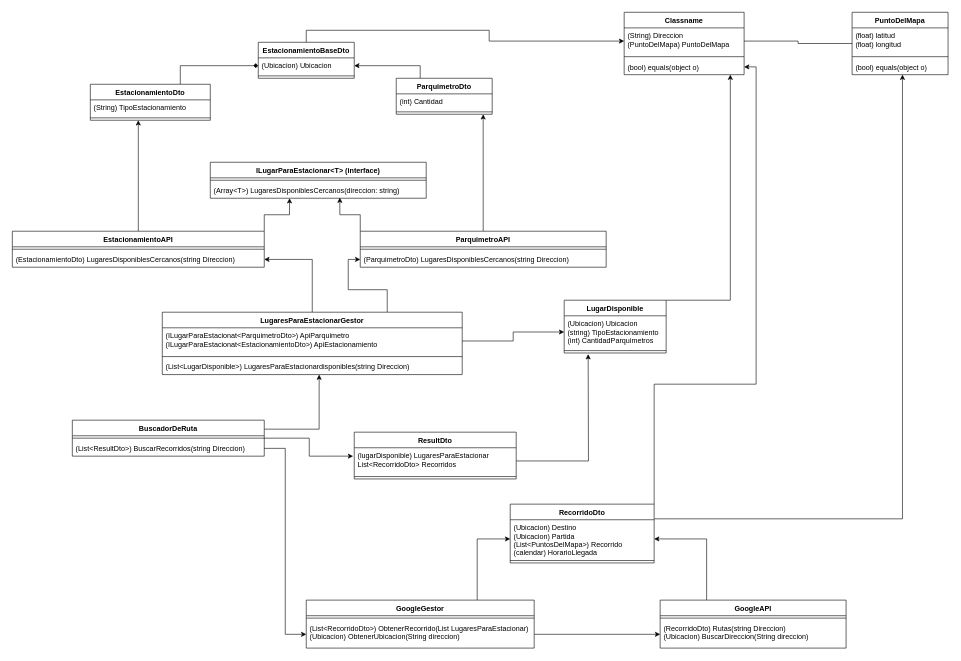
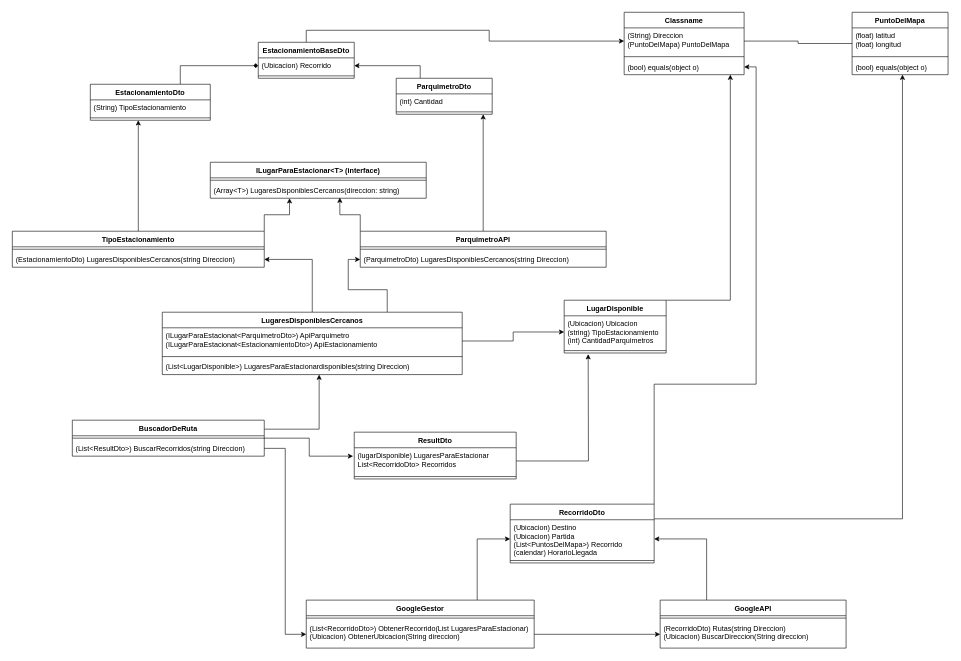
- <mxCell id="28" value="(Ubicacion) Ubicacion" style="text;strokeColor=none;fillColor=none;align=left;verticalAlign=top;spacingLeft=4;spacingRight=4;overflow=hidden;rotatable=0;points=[[0,0.5],[1,0.5]];portConstraint=eastwest;" parent="27" vertex="1"><mxGeometry y="26" width="160" height="26" as="geometry" /></mxCell>
+ <mxCell id="28" value="(Ubicacion) Recorrido" style="text;strokeColor=none;fillColor=none;align=left;verticalAlign=top;spacingLeft=4;spacingRight=4;overflow=hidden;rotatable=0;points=[[0,0.5],[1,0.5]];portConstraint=eastwest;" parent="27" vertex="1"><mxGeometry y="26" width="160" height="26" as="geometry" /></mxCell>
- <mxCell id="9" value="EstacionamientoAPI" style="swimlane;fontStyle=1;align=center;verticalAlign=top;childLayout=stackLayout;horizontal=1;startSize=26;horizontalStack=0;resizeParent=1;resizeParentMax=0;resizeLast=0;collapsible=1;marginBottom=0;" parent="1" vertex="1"><mxGeometry x="20" y="385" width="420" height="60" as="geometry" /></mxCell>
+ <mxCell id="9" value="TipoEstacionamiento" style="swimlane;fontStyle=1;align=center;verticalAlign=top;childLayout=stackLayout;horizontal=1;startSize=26;horizontalStack=0;resizeParent=1;resizeParentMax=0;resizeLast=0;collapsible=1;marginBottom=0;" parent="1" vertex="1"><mxGeometry x="20" y="385" width="420" height="60" as="geometry" /></mxCell>
- <mxCell id="49" value="LugaresParaEstacionarGestor" style="swimlane;fontStyle=1;align=center;verticalAlign=top;childLayout=stackLayout;horizontal=1;startSize=26;horizontalStack=0;resizeParent=1;resizeParentMax=0;resizeLast=0;collapsible=1;marginBottom=0;" parent="1" vertex="1"><mxGeometry x="270" y="520" width="500" height="104" as="geometry" /></mxCell>
+ <mxCell id="49" value="LugaresDisponiblesCercanos" style="swimlane;fontStyle=1;align=center;verticalAlign=top;childLayout=stackLayout;horizontal=1;startSize=26;horizontalStack=0;resizeParent=1;resizeParentMax=0;resizeLast=0;collapsible=1;marginBottom=0;" parent="1" vertex="1"><mxGeometry x="270" y="520" width="500" height="104" as="geometry" /></mxCell>
